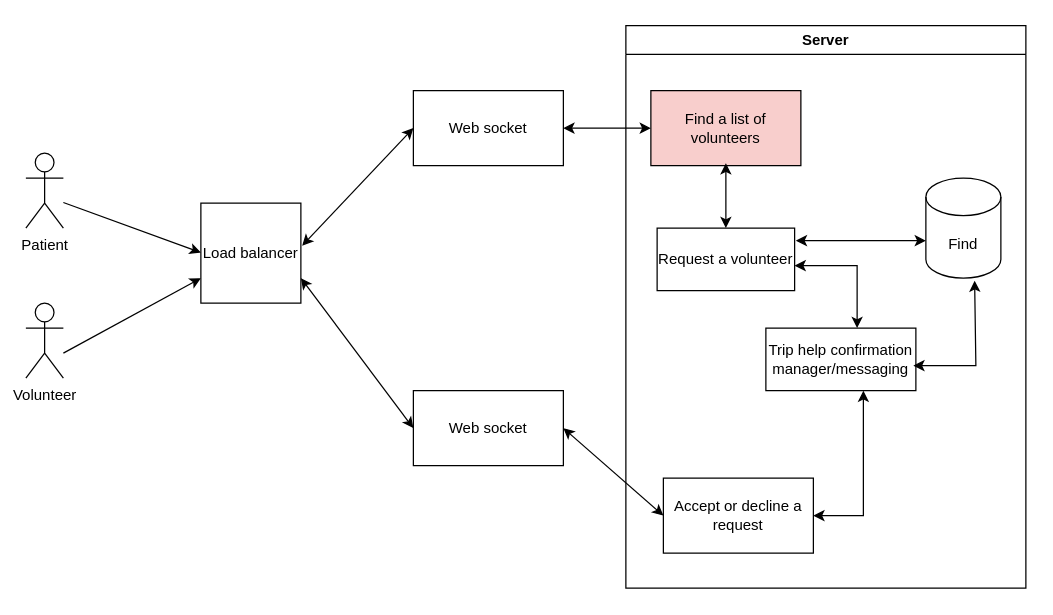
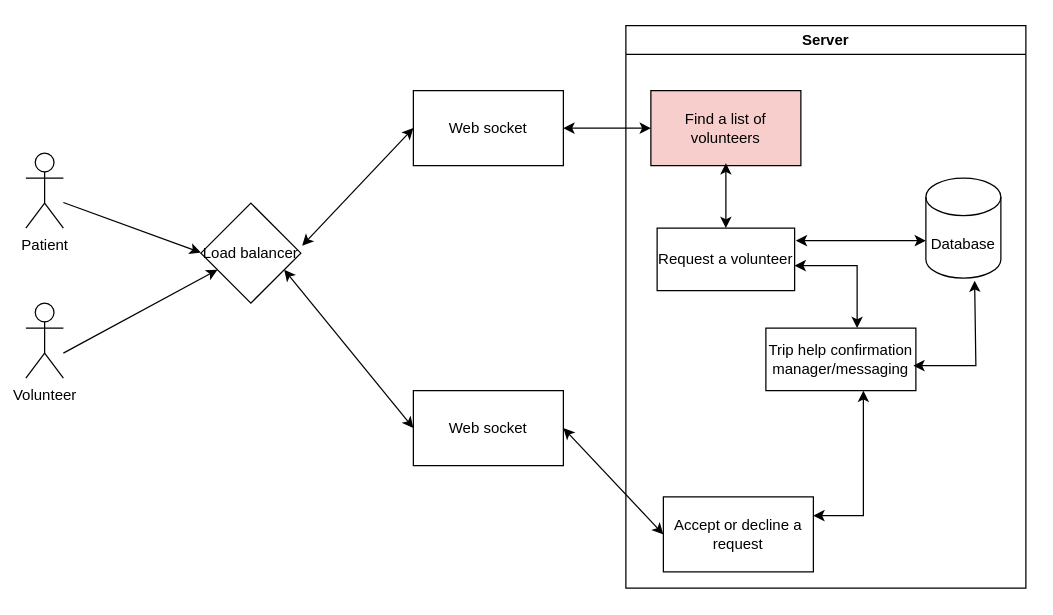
- <mxCell id="5" value="Find" style="shape=cylinder3;whiteSpace=wrap;html=1;boundedLbl=1;backgroundOutline=1;size=15;" vertex="1" parent="1"><mxGeometry x="740" y="142" width="60" height="80" as="geometry" /></mxCell>
+ <mxCell id="5" value="Database" style="shape=cylinder3;whiteSpace=wrap;html=1;boundedLbl=1;backgroundOutline=1;size=15;" vertex="1" parent="1"><mxGeometry x="740" y="142" width="60" height="80" as="geometry" /></mxCell>
- <mxCell id="7" value="Load balancer" style="whiteSpace=wrap;html=1;aspect=fixed;" vertex="1" parent="1"><mxGeometry x="160" y="162" width="80" height="80" as="geometry" /></mxCell>
+ <mxCell id="7" value="Load balancer" style="rhombus;whiteSpace=wrap;html=1;aspect=fixed;" vertex="1" parent="1"><mxGeometry x="160" y="162" width="80" height="80" as="geometry" /></mxCell>
- <mxCell id="15" value="Accept or decline a request" style="rounded=0;whiteSpace=wrap;html=1;" vertex="1" parent="1"><mxGeometry x="530" y="382" width="120" height="60" as="geometry" /></mxCell>
+ <mxCell id="15" value="Accept or decline a request" style="rounded=0;whiteSpace=wrap;html=1;" vertex="1" parent="1"><mxGeometry x="530" y="397" width="120" height="60" as="geometry" /></mxCell>
